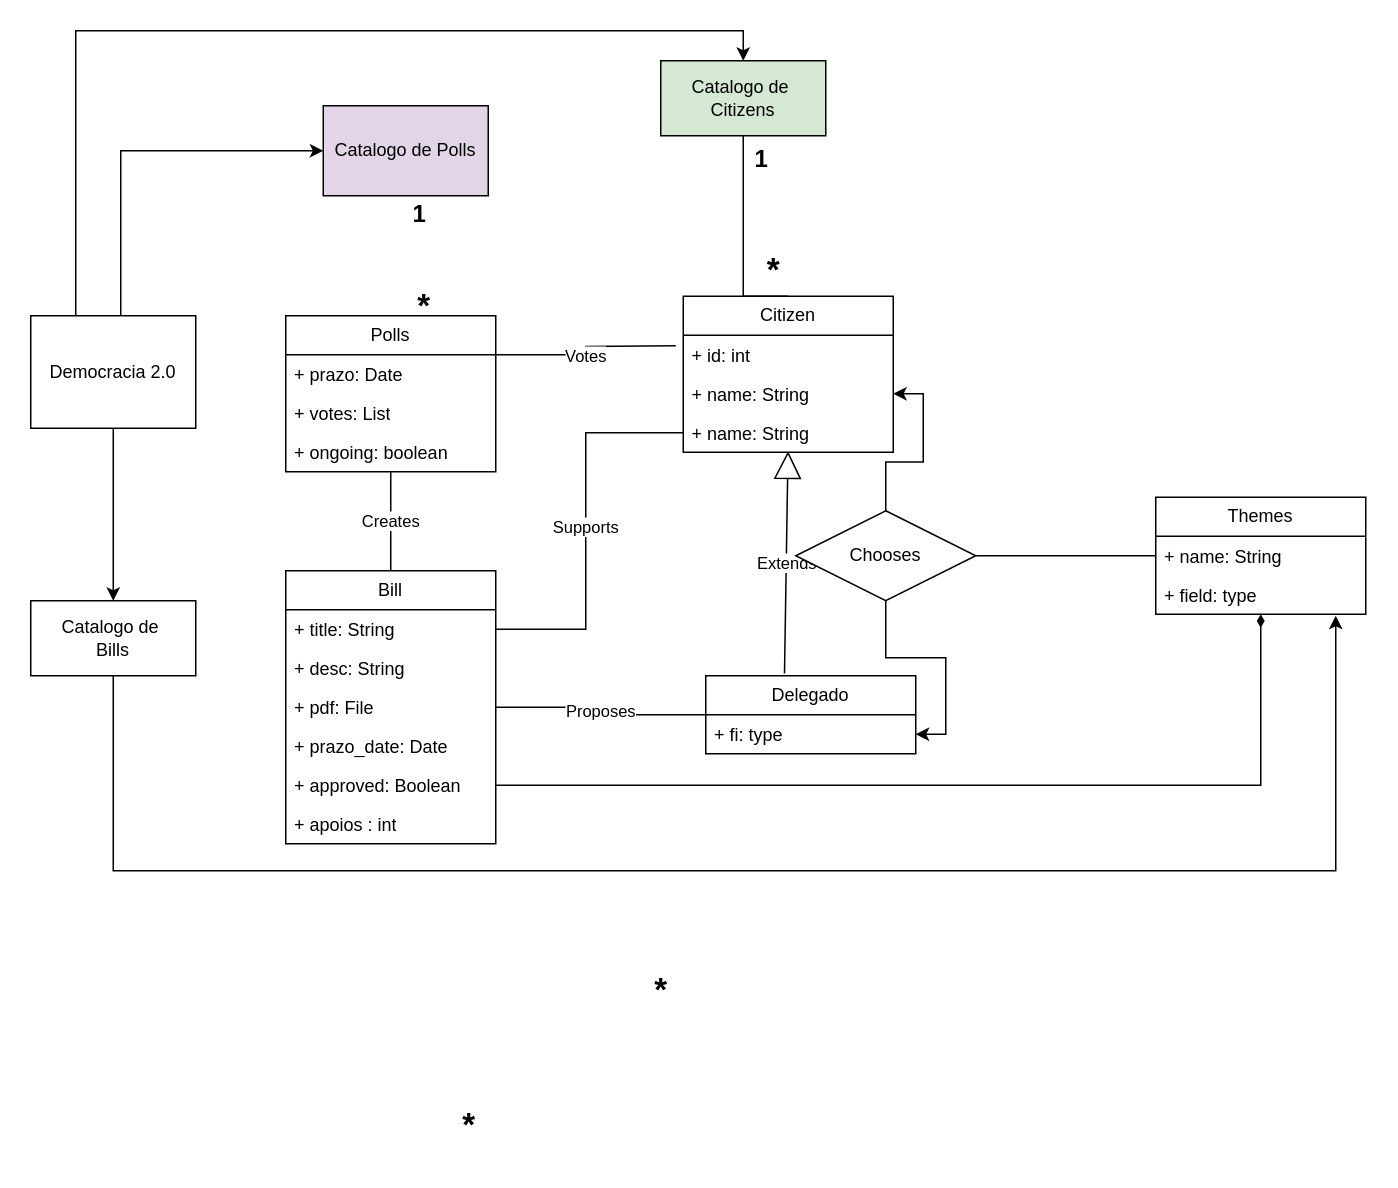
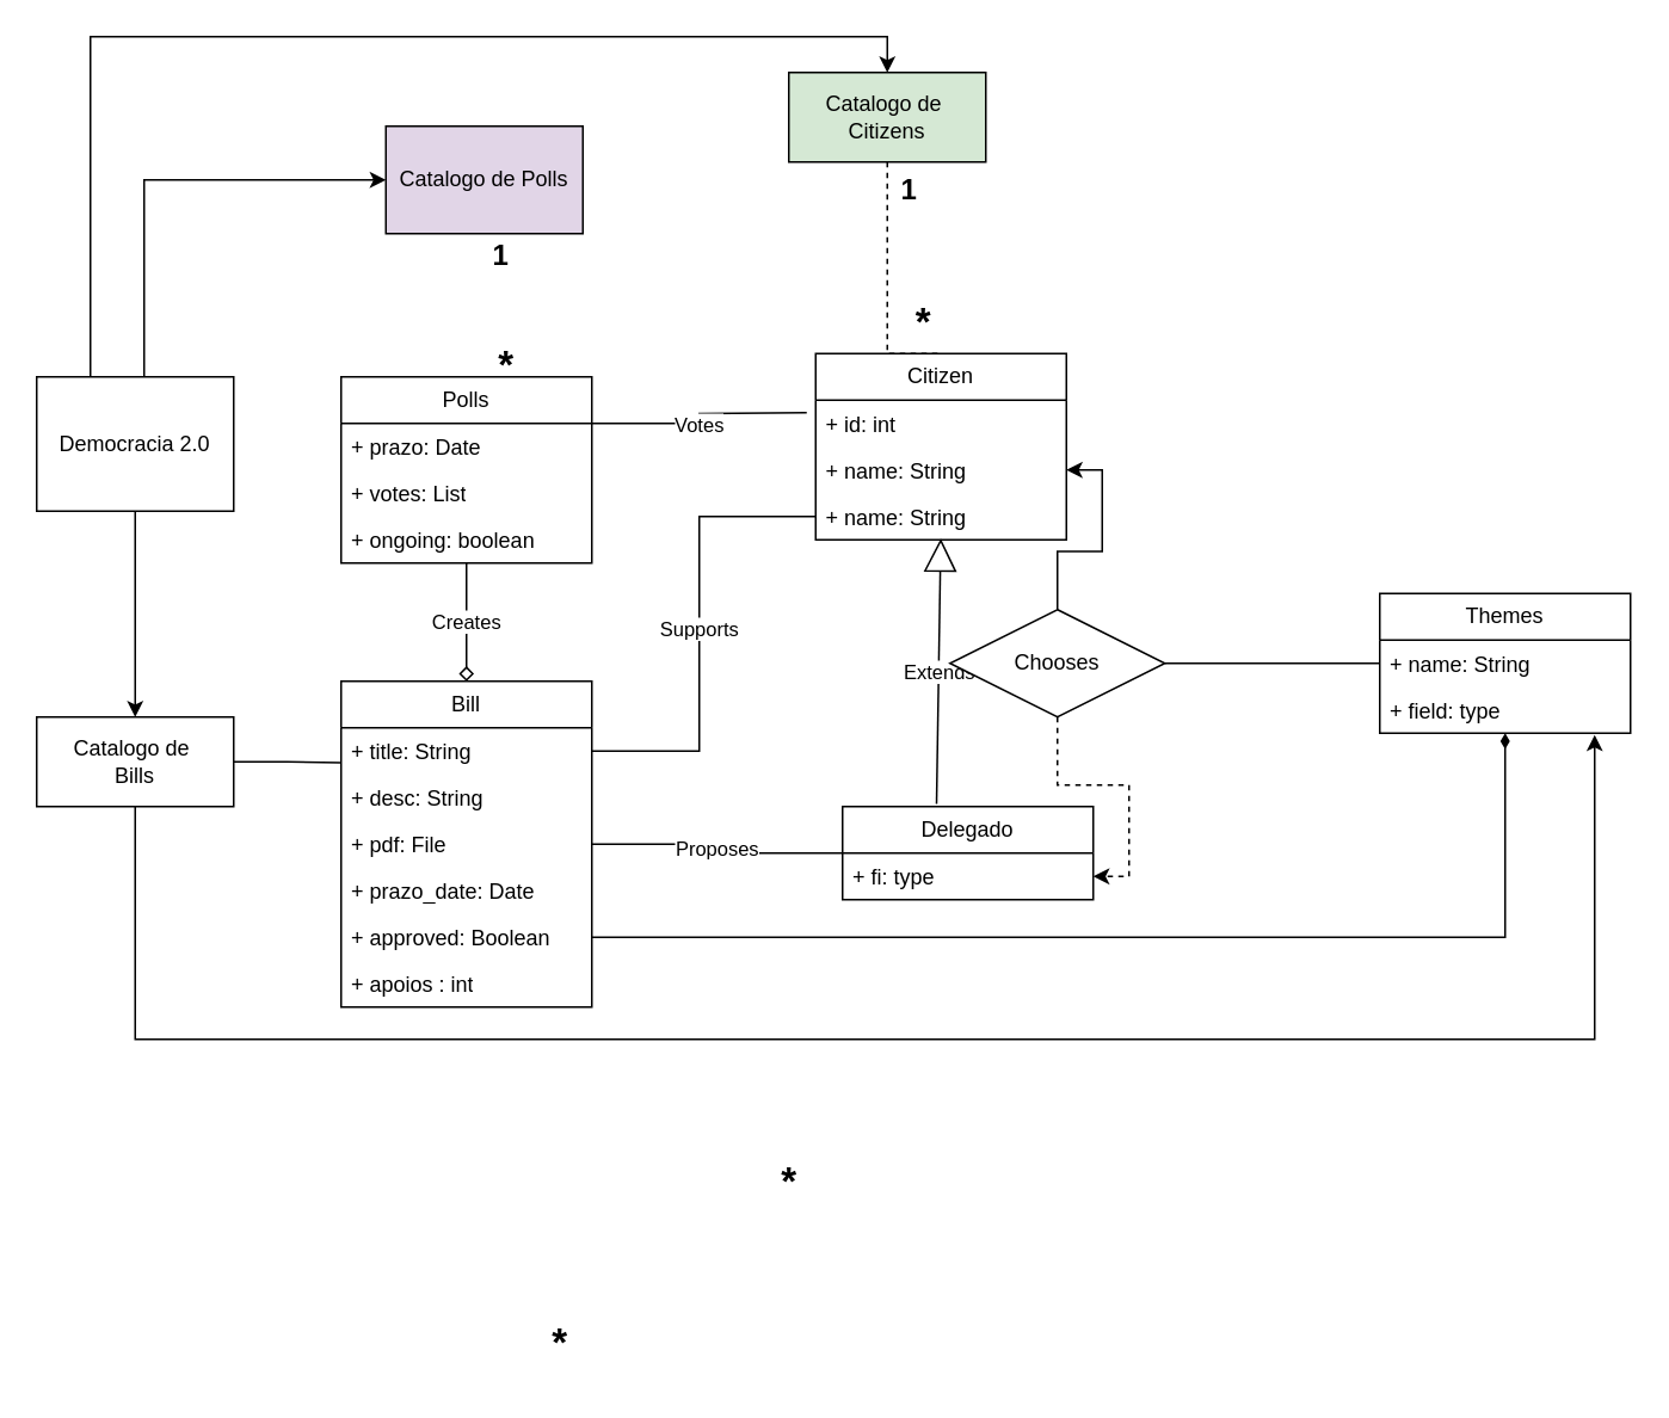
- <mxCell id="6" style="edgeStyle=orthogonalEdgeStyle;rounded=0;orthogonalLoop=1;jettySize=auto;html=1;startArrow=none;startFill=0;endArrow=none;endFill=0;entryX=0.5;entryY=0;entryDx=0;entryDy=0;" edge="1" parent="1" source="7" target="13"><mxGeometry relative="1" as="geometry"><mxPoint x="495" y="180" as="targetPoint" /><Array as="points"><mxPoint x="495" y="170" /><mxPoint x="495" y="170" /></Array></mxGeometry></mxCell>
+ <mxCell id="6" style="edgeStyle=orthogonalEdgeStyle;rounded=0;orthogonalLoop=1;jettySize=auto;html=1;startArrow=none;startFill=0;endArrow=none;endFill=0;entryX=0.5;entryY=0;entryDx=0;entryDy=0;dashed=1;" edge="1" parent="1" source="7" target="13"><mxGeometry relative="1" as="geometry"><mxPoint x="495" y="180" as="targetPoint" /><Array as="points"><mxPoint x="495" y="170" /><mxPoint x="495" y="170" /></Array></mxGeometry></mxCell>
- <mxCell id="24" value="Creates" style="edgeStyle=orthogonalEdgeStyle;rounded=0;orthogonalLoop=1;jettySize=auto;html=1;entryX=0.5;entryY=0;entryDx=0;entryDy=0;endArrow=none;endFill=0;" edge="1" parent="1" source="27" target="36"><mxGeometry relative="1" as="geometry"><Array as="points"><mxPoint x="260" y="380" /></Array></mxGeometry></mxCell>
+ <mxCell id="24" value="Creates" style="edgeStyle=orthogonalEdgeStyle;rounded=0;orthogonalLoop=1;jettySize=auto;html=1;entryX=0.5;entryY=0;entryDx=0;entryDy=0;endArrow=diamond;endFill=0;" edge="1" parent="1" source="27" target="36"><mxGeometry relative="1" as="geometry"><Array as="points"><mxPoint x="260" y="380" /></Array></mxGeometry></mxCell>
+ <mxCell id="8" style="edgeStyle=orthogonalEdgeStyle;rounded=0;orthogonalLoop=1;jettySize=auto;html=1;entryX=0;entryY=0.25;entryDx=0;entryDy=0;endArrow=none;endFill=0;" edge="1" parent="1" source="10" target="36"><mxGeometry relative="1" as="geometry" /></mxCell>
- <mxCell id="47" style="edgeStyle=orthogonalEdgeStyle;rounded=0;orthogonalLoop=1;jettySize=auto;html=1;entryX=1;entryY=0.5;entryDx=0;entryDy=0;" edge="1" parent="1" source="49" target="21"><mxGeometry relative="1" as="geometry" /></mxCell>
+ <mxCell id="47" style="edgeStyle=orthogonalEdgeStyle;rounded=0;orthogonalLoop=1;jettySize=auto;html=1;entryX=1;entryY=0.5;entryDx=0;entryDy=0;dashed=1;" edge="1" parent="1" source="49" target="21"><mxGeometry relative="1" as="geometry" /></mxCell>
